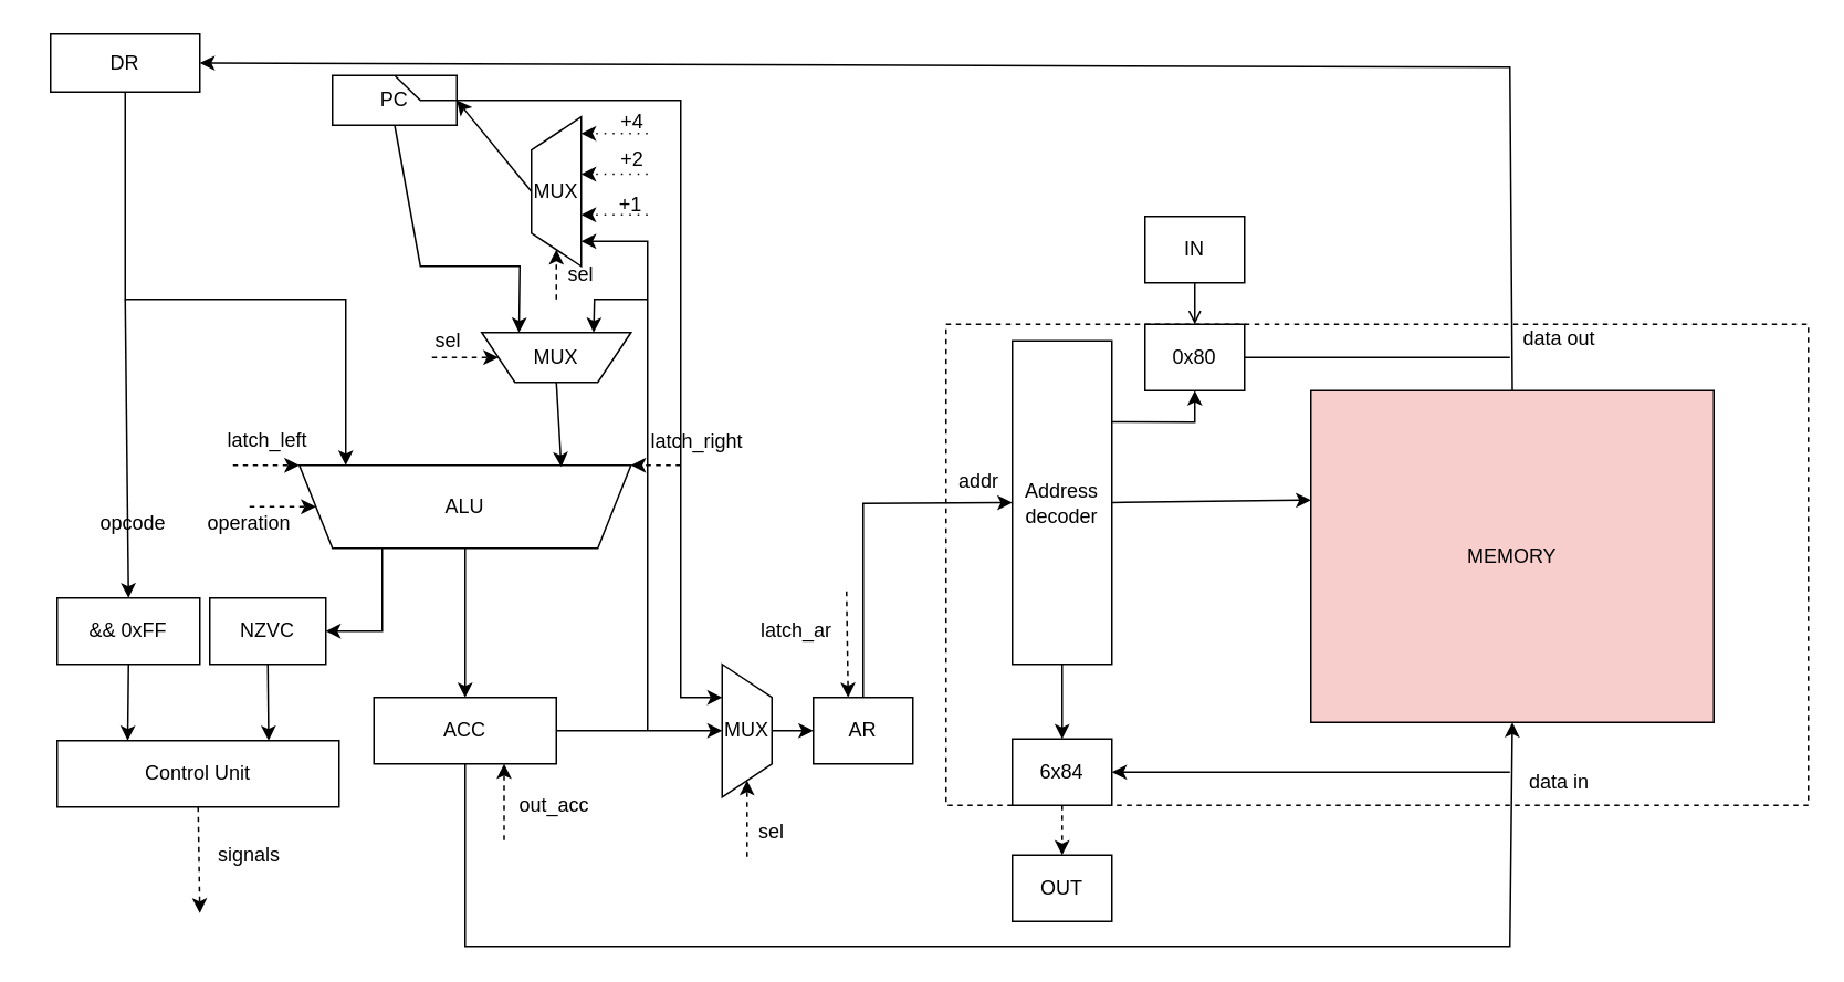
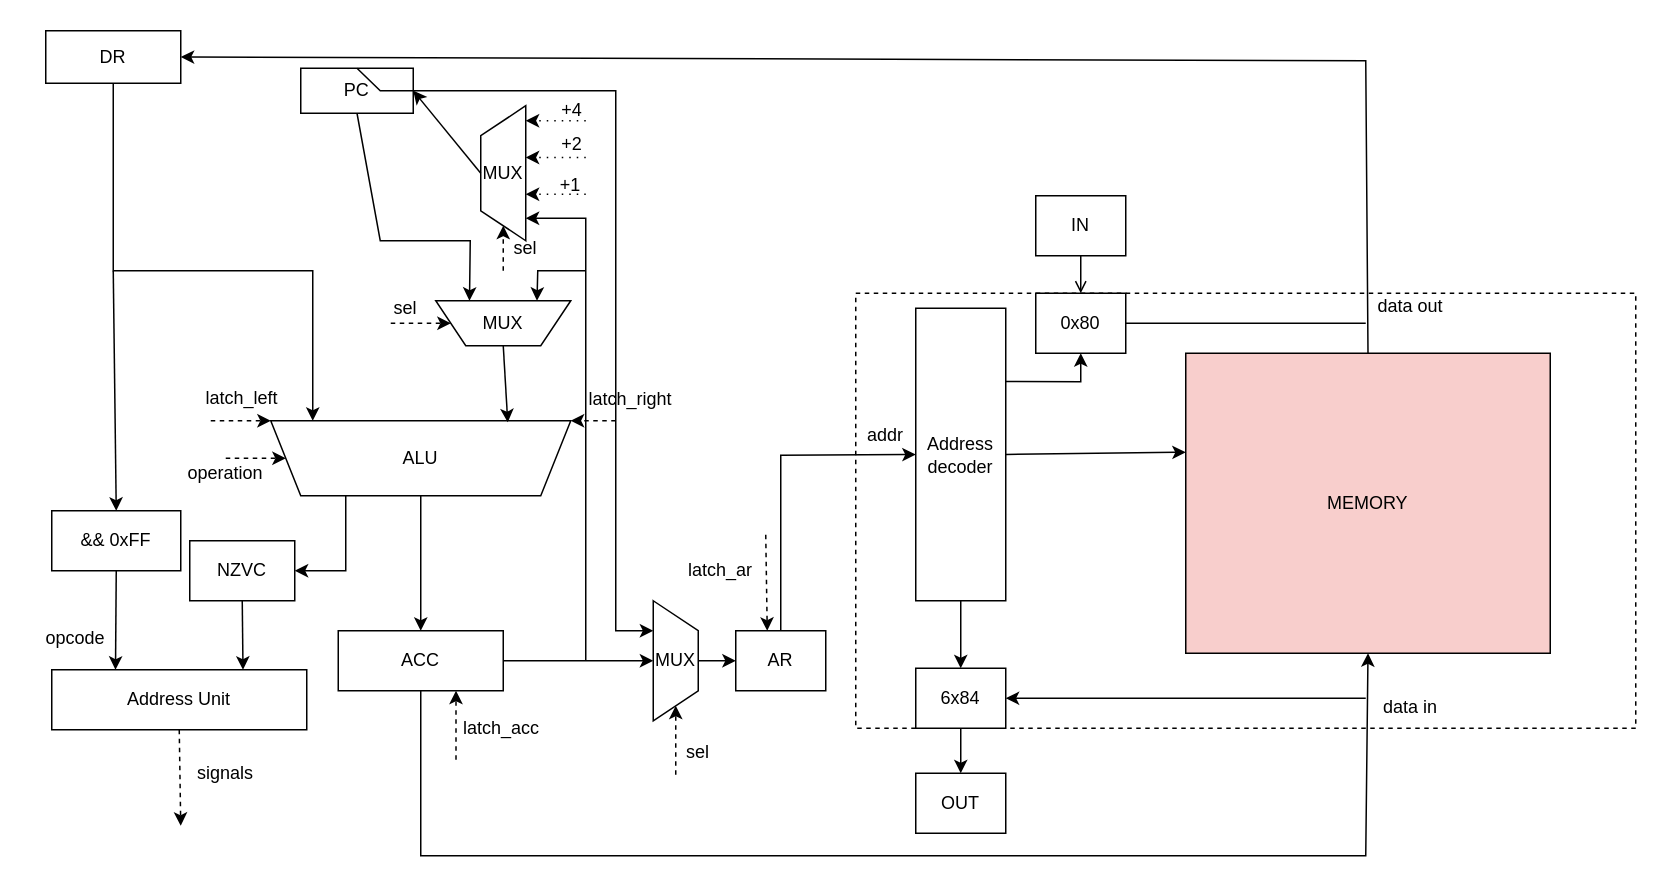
- <mxCell id="71" value="opcode" style="text;html=1;align=center;verticalAlign=middle;whiteSpace=wrap;rounded=0;" vertex="1" parent="1"><mxGeometry x="50" y="300" width="60" height="30" as="geometry" /></mxCell>
+ <mxCell id="71" value="opcode" style="text;html=1;align=center;verticalAlign=middle;whiteSpace=wrap;rounded=0;" vertex="1" parent="1"><mxGeometry x="20" y="410" width="60" height="30" as="geometry" /></mxCell>
- <mxCell id="37" value="&amp;amp;&amp;amp; 0xFF" style="rounded=0;whiteSpace=wrap;html=1;" parent="1" vertex="1"><mxGeometry x="34" y="360" width="86" height="40" as="geometry" /></mxCell>
+ <mxCell id="37" value="&amp;amp;&amp;amp; 0xFF" style="rounded=0;whiteSpace=wrap;html=1;" parent="1" vertex="1"><mxGeometry x="34" y="340" width="86" height="40" as="geometry" /></mxCell>
- <mxCell id="36" value="Control Unit" style="rounded=0;whiteSpace=wrap;html=1;" parent="1" vertex="1"><mxGeometry x="34" y="446" width="170" height="40" as="geometry" /></mxCell>
+ <mxCell id="36" value="Address Unit" style="rounded=0;whiteSpace=wrap;html=1;" parent="1" vertex="1"><mxGeometry x="34" y="446" width="170" height="40" as="geometry" /></mxCell>
- <mxCell id="70" value="out_acc" style="text;html=1;align=center;verticalAlign=middle;whiteSpace=wrap;rounded=0;" vertex="1" parent="1"><mxGeometry x="304" y="470" width="60" height="30" as="geometry" /></mxCell>
+ <mxCell id="70" value="latch_acc" style="text;html=1;align=center;verticalAlign=middle;whiteSpace=wrap;rounded=0;" vertex="1" parent="1"><mxGeometry x="304" y="470" width="60" height="30" as="geometry" /></mxCell>
- <mxCell id="9" value="" style="endArrow=classic;html=1;rounded=0;exitX=0.5;exitY=1;exitDx=0;exitDy=0;entryX=0.5;entryY=0;entryDx=0;entryDy=0;dashed=1;" parent="1" source="8" target="11" edge="1"><mxGeometry width="50" height="50" relative="1" as="geometry"><mxPoint x="940" y="345" as="sourcePoint" /><mxPoint x="930" y="315" as="targetPoint" /></mxGeometry></mxCell>
+ <mxCell id="9" value="" style="endArrow=classic;html=1;rounded=0;exitX=0.5;exitY=1;exitDx=0;exitDy=0;entryX=0.5;entryY=0;entryDx=0;entryDy=0;" parent="1" source="8" target="11" edge="1"><mxGeometry width="50" height="50" relative="1" as="geometry"><mxPoint x="940" y="345" as="sourcePoint" /><mxPoint x="930" y="315" as="targetPoint" /></mxGeometry></mxCell>
